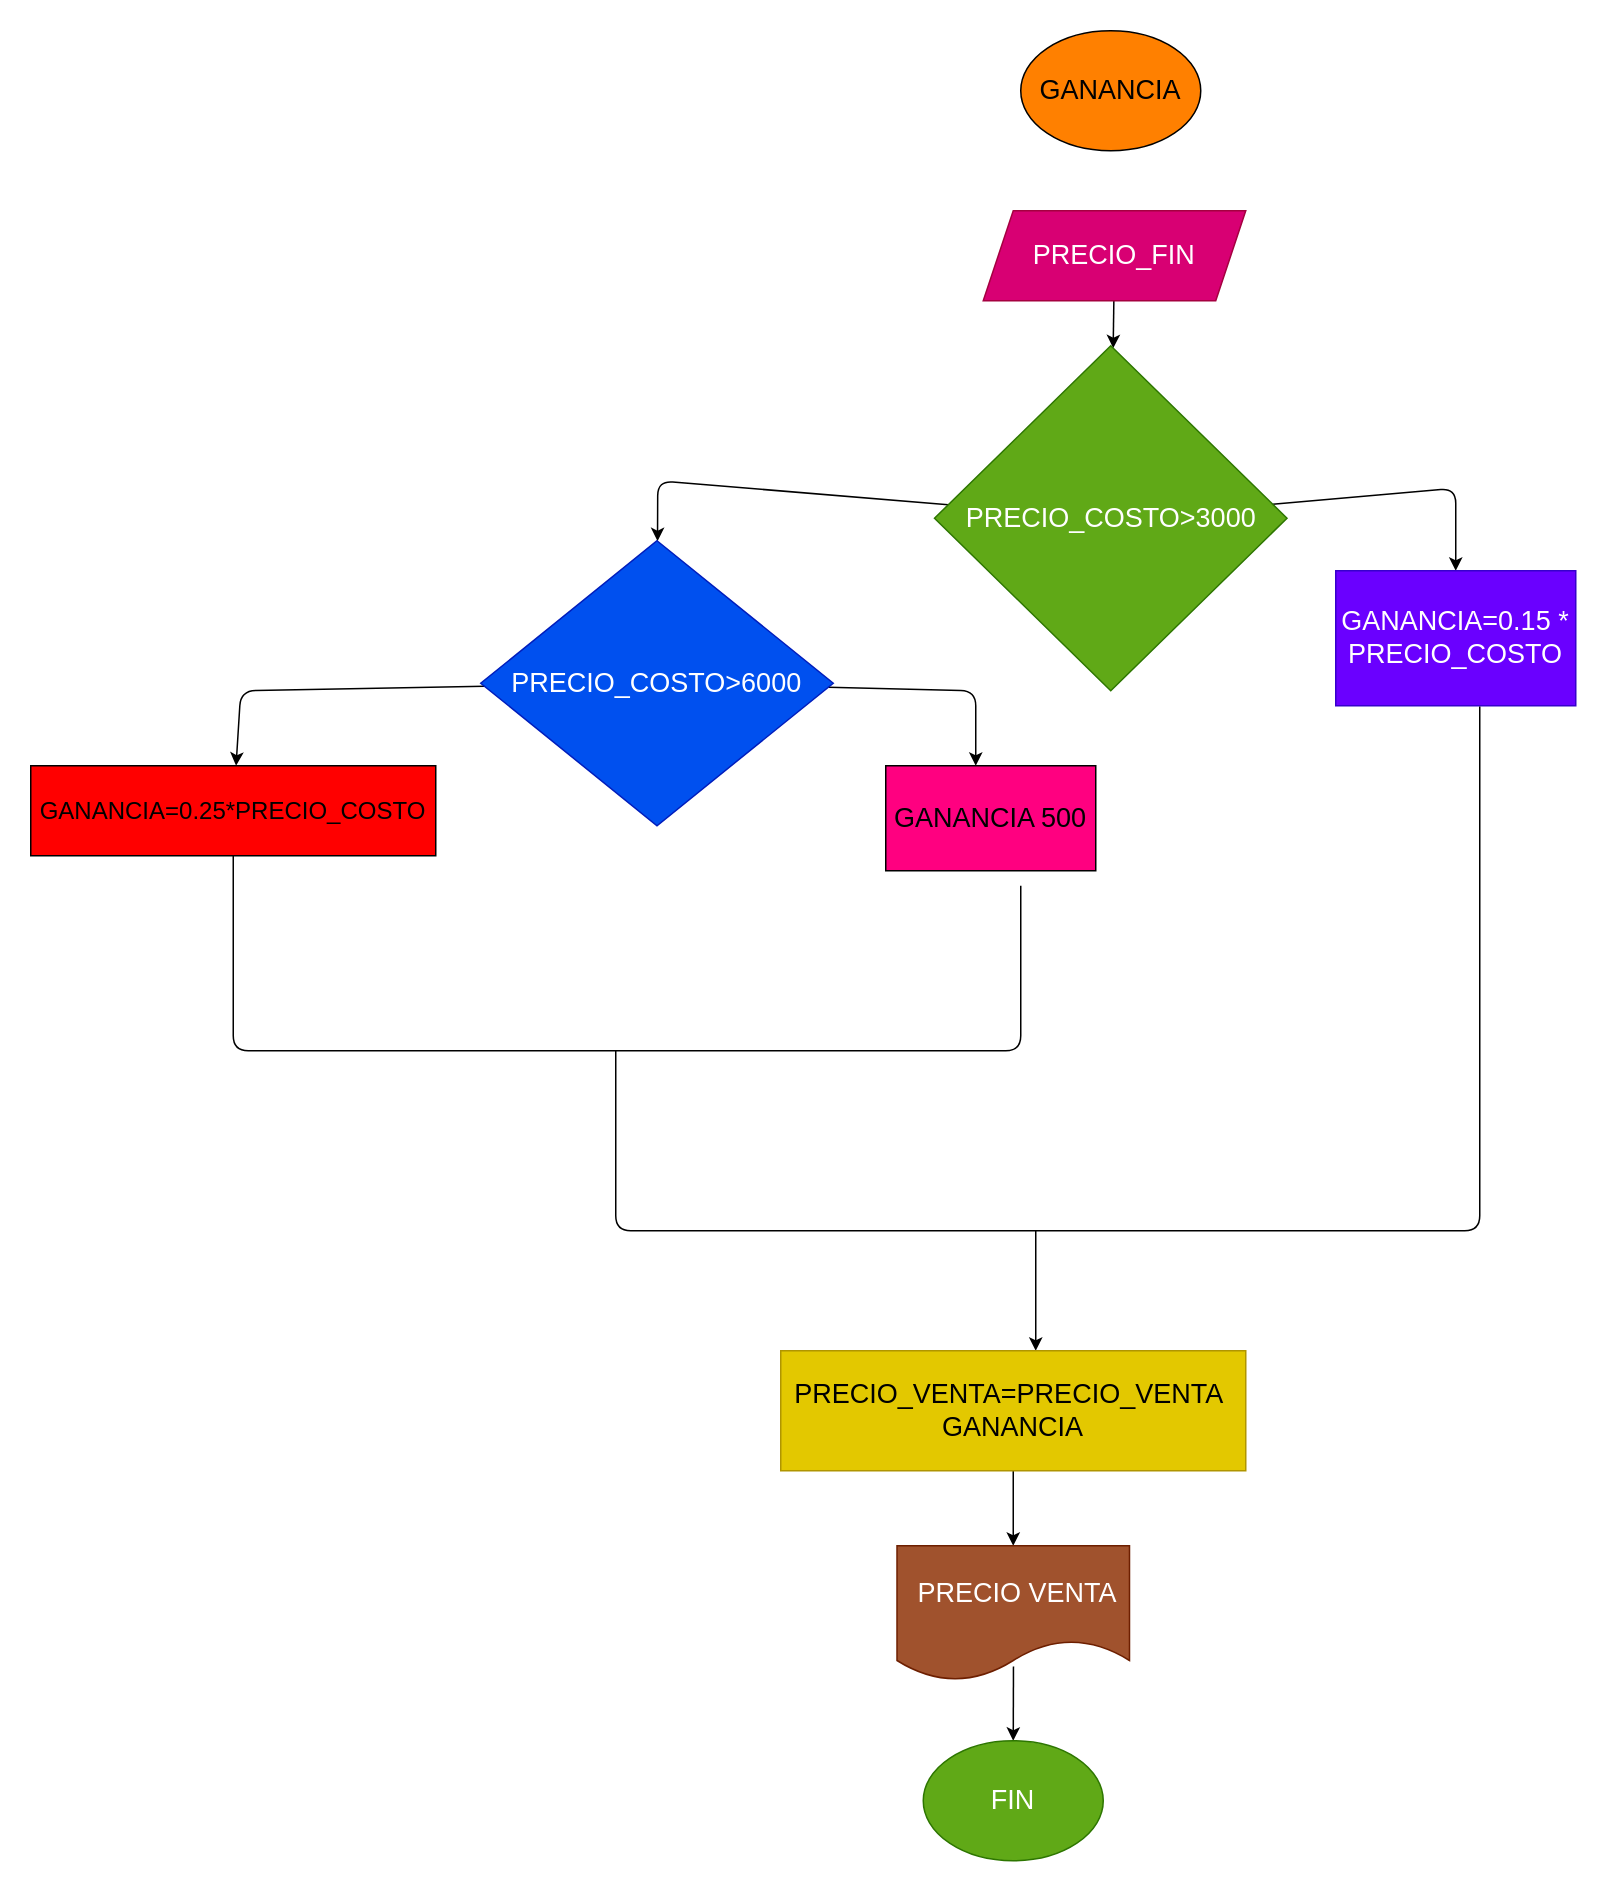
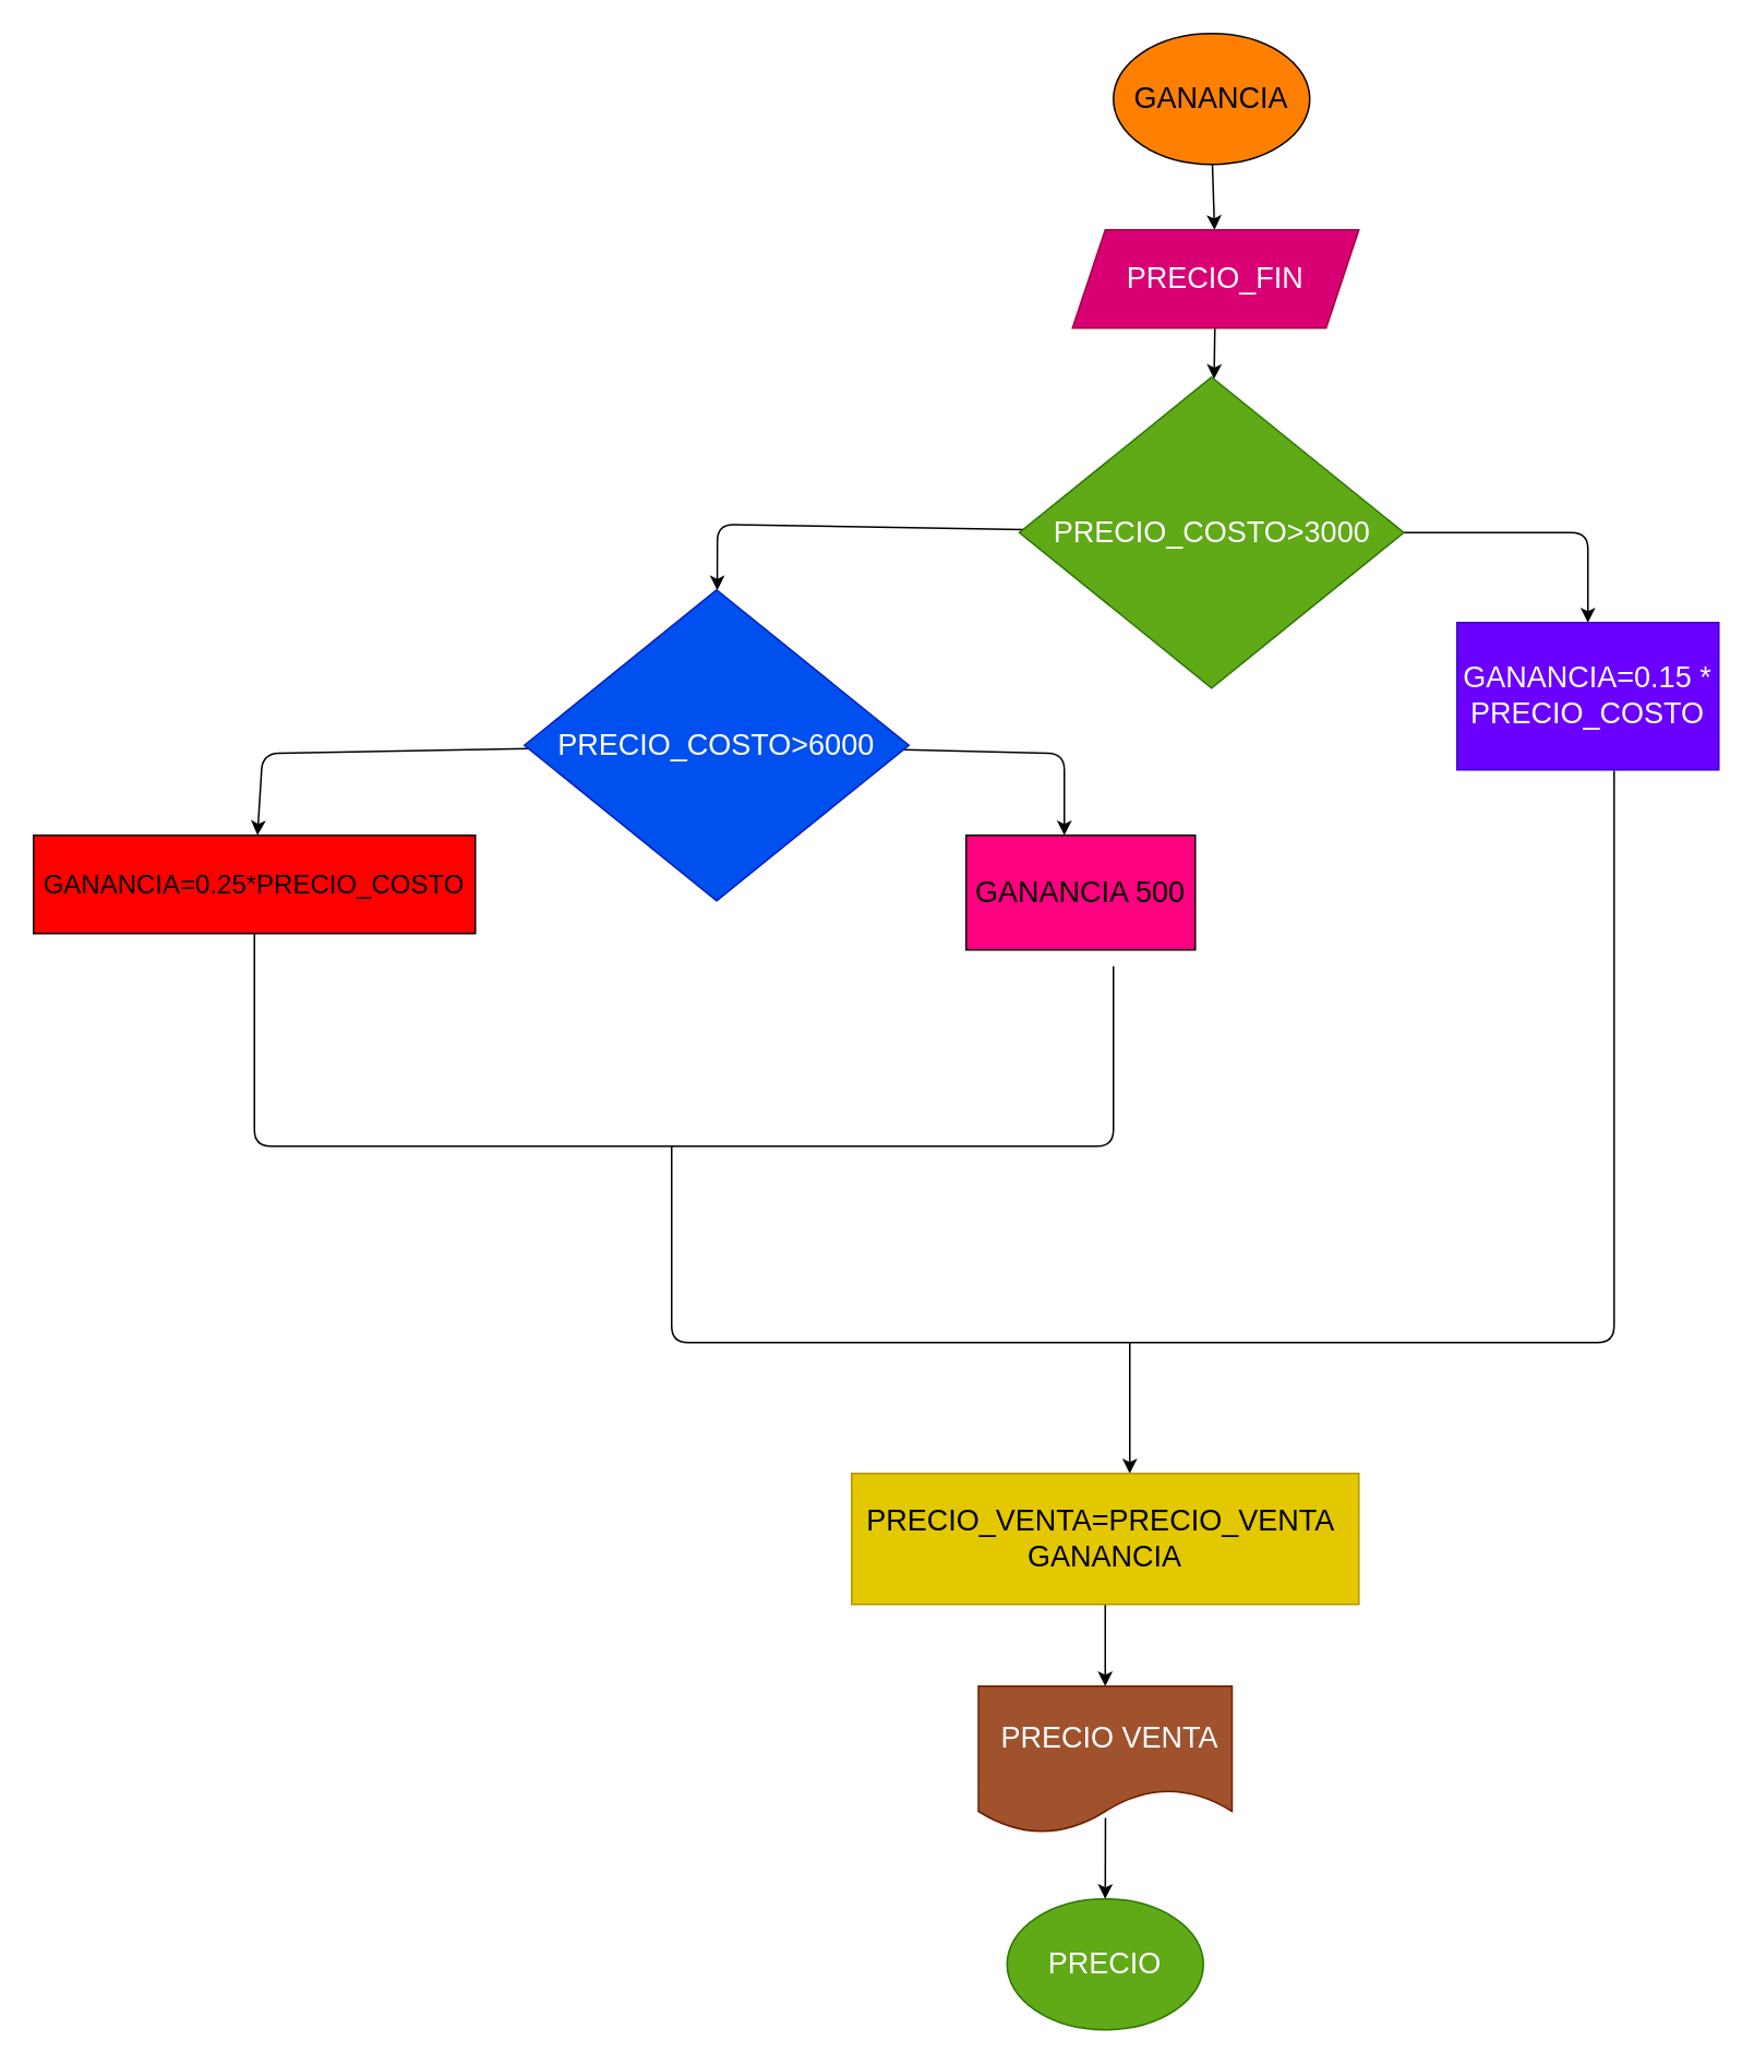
+ <mxCell id="2" value="" style="edgeStyle=none;html=1;fontSize=18;" edge="1" parent="1" source="3" target="5"><mxGeometry relative="1" as="geometry" /></mxCell>
- <mxCell id="8" value="&lt;font style=&quot;font-size: 18px;&quot;&gt;PRECIO_COSTO&amp;gt;3000&lt;/font&gt;" style="rhombus;whiteSpace=wrap;html=1;fillColor=#60a917;fontColor=#ffffff;strokeColor=#2D7600;" vertex="1" parent="1"><mxGeometry x="622.5" y="230" width="235" height="230" as="geometry" /></mxCell>
+ <mxCell id="8" value="&lt;font style=&quot;font-size: 18px;&quot;&gt;PRECIO_COSTO&amp;gt;3000&lt;/font&gt;" style="rhombus;whiteSpace=wrap;html=1;fillColor=#60a917;fontColor=#ffffff;strokeColor=#2D7600;" vertex="1" parent="1"><mxGeometry x="622.5" y="230" width="235" height="190" as="geometry" /></mxCell>
- <mxCell id="22" value="FIN" style="ellipse;whiteSpace=wrap;html=1;fontSize=18;fillColor=#60a917;fontColor=#ffffff;strokeColor=#2D7600;" vertex="1" parent="1"><mxGeometry x="615" y="1160" width="120" height="80" as="geometry" /></mxCell>
+ <mxCell id="22" value="PRECIO" style="ellipse;whiteSpace=wrap;html=1;fontSize=18;fillColor=#60a917;fontColor=#ffffff;strokeColor=#2D7600;" vertex="1" parent="1"><mxGeometry x="615" y="1160" width="120" height="80" as="geometry" /></mxCell>
